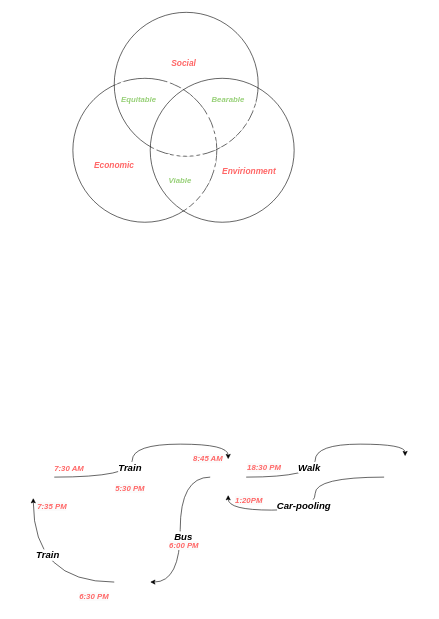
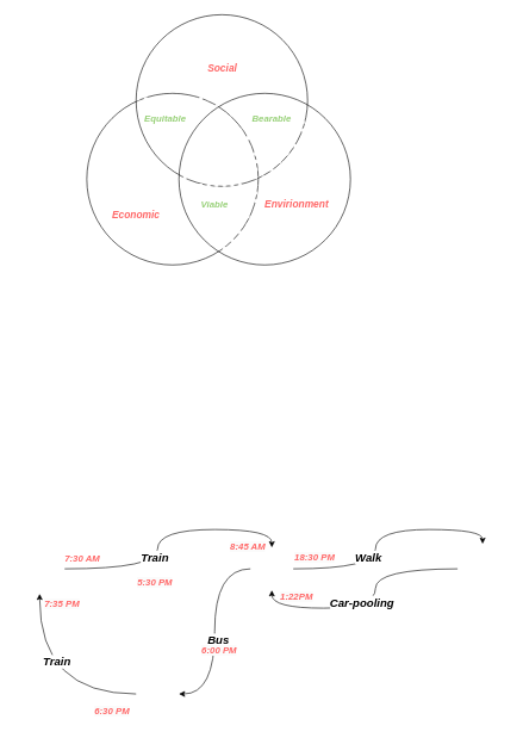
- <mxCell id="27" value="&lt;font color=&quot;#ff6666&quot; style=&quot;font-size: 14px;&quot;&gt;&lt;b&gt;&lt;i&gt;Social&lt;/i&gt;&lt;/b&gt;&lt;/font&gt;" style="text;html=1;strokeColor=none;fillColor=none;align=center;verticalAlign=middle;whiteSpace=wrap;rounded=0;" vertex="1" parent="1"><mxGeometry x="276" y="90" width="60" height="30" as="geometry" /></mxCell>
+ <mxCell id="27" value="&lt;font color=&quot;#ff6666&quot; style=&quot;font-size: 14px;&quot;&gt;&lt;b&gt;&lt;i&gt;Social&lt;/i&gt;&lt;/b&gt;&lt;/font&gt;" style="text;html=1;strokeColor=none;fillColor=none;align=center;verticalAlign=middle;whiteSpace=wrap;rounded=0;" vertex="1" parent="1"><mxGeometry x="281" y="80" width="60" height="30" as="geometry" /></mxCell>
- <mxCell id="29" value="&lt;font color=&quot;#ff6666&quot; style=&quot;font-size: 14px;&quot;&gt;&lt;i&gt;&lt;b&gt;Economic&lt;/b&gt;&lt;/i&gt;&lt;/font&gt;" style="text;html=1;strokeColor=none;fillColor=none;align=center;verticalAlign=middle;whiteSpace=wrap;rounded=0;" vertex="1" parent="1"><mxGeometry x="160" y="260" width="60" height="30" as="geometry" /></mxCell>
+ <mxCell id="29" value="&lt;font color=&quot;#ff6666&quot; style=&quot;font-size: 14px;&quot;&gt;&lt;i&gt;&lt;b&gt;Economic&lt;/b&gt;&lt;/i&gt;&lt;/font&gt;" style="text;html=1;strokeColor=none;fillColor=none;align=center;verticalAlign=middle;whiteSpace=wrap;rounded=0;" vertex="1" parent="1"><mxGeometry x="160" y="285" width="60" height="30" as="geometry" /></mxCell>
- <mxCell id="32" value="&lt;font color=&quot;#97d077&quot;&gt;&lt;span style=&quot;font-size: 13px;&quot;&gt;&lt;b&gt;&lt;i&gt;Viable&lt;/i&gt;&lt;/b&gt;&lt;/span&gt;&lt;/font&gt;" style="text;html=1;strokeColor=none;fillColor=none;align=center;verticalAlign=middle;whiteSpace=wrap;rounded=0;" vertex="1" parent="1"><mxGeometry x="270" y="285" width="60" height="30" as="geometry" /></mxCell>
+ <mxCell id="32" value="&lt;font color=&quot;#97d077&quot;&gt;&lt;span style=&quot;font-size: 13px;&quot;&gt;&lt;b&gt;&lt;i&gt;Viable&lt;/i&gt;&lt;/b&gt;&lt;/span&gt;&lt;/font&gt;" style="text;html=1;strokeColor=none;fillColor=none;align=center;verticalAlign=middle;whiteSpace=wrap;rounded=0;" vertex="1" parent="1"><mxGeometry x="270" y="270" width="60" height="30" as="geometry" /></mxCell>
- <mxCell id="19" value="&lt;span style=&quot;color: rgb(255, 102, 102); font-family: Helvetica; font-size: 13px; font-variant-ligatures: normal; font-variant-caps: normal; letter-spacing: normal; orphans: 2; text-align: center; text-indent: 0px; text-transform: none; widows: 2; word-spacing: 0px; -webkit-text-stroke-width: 0px; background-color: rgb(251, 251, 251); text-decoration-thickness: initial; text-decoration-style: initial; text-decoration-color: initial; float: none; display: inline !important;&quot;&gt;1:20PM&lt;/span&gt;" style="text;whiteSpace=wrap;html=1;fontStyle=3" vertex="1" parent="1"><mxGeometry x="390" y="820" width="80" height="30" as="geometry" /></mxCell>
+ <mxCell id="19" value="&lt;span style=&quot;color: rgb(255, 102, 102); font-family: Helvetica; font-size: 13px; font-variant-ligatures: normal; font-variant-caps: normal; letter-spacing: normal; orphans: 2; text-align: center; text-indent: 0px; text-transform: none; widows: 2; word-spacing: 0px; -webkit-text-stroke-width: 0px; background-color: rgb(251, 251, 251); text-decoration-thickness: initial; text-decoration-style: initial; text-decoration-color: initial; float: none; display: inline !important;&quot;&gt;1:22PM&lt;/span&gt;" style="text;whiteSpace=wrap;html=1;fontStyle=3" vertex="1" parent="1"><mxGeometry x="390" y="820" width="80" height="30" as="geometry" /></mxCell>
